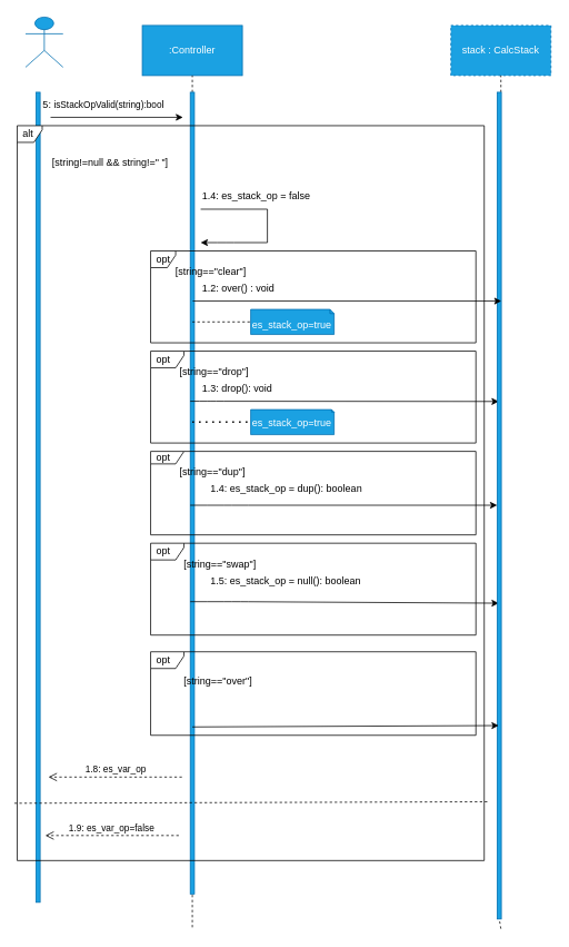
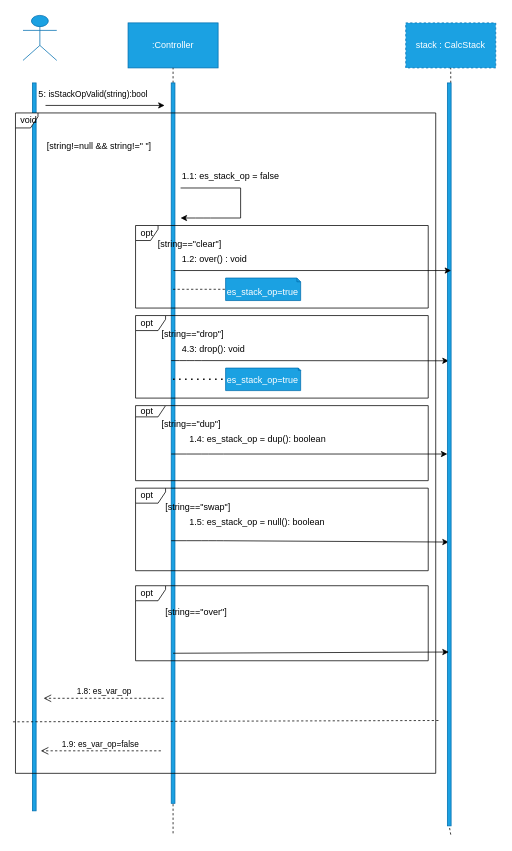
- <mxCell id="10" value="alt" style="shape=umlFrame;whiteSpace=wrap;html=1;width=30;height=20;boundedLbl=1;verticalAlign=middle;align=left;spacingLeft=5;" parent="1" vertex="1"><mxGeometry x="20" y="150" width="560" height="880" as="geometry" /></mxCell>
+ <mxCell id="10" value="void" style="shape=umlFrame;whiteSpace=wrap;html=1;width=30;height=20;boundedLbl=1;verticalAlign=middle;align=left;spacingLeft=5;" parent="1" vertex="1"><mxGeometry x="20" y="150" width="560" height="880" as="geometry" /></mxCell>
- <mxCell id="15" value="1.4: es_stack_op = false" style="text;html=1;strokeColor=none;fillColor=none;align=left;verticalAlign=middle;whiteSpace=wrap;rounded=0;" parent="1" vertex="1"><mxGeometry x="240" y="220" width="150" height="30" as="geometry" /></mxCell>
+ <mxCell id="15" value="1.1: es_stack_op = false" style="text;html=1;strokeColor=none;fillColor=none;align=left;verticalAlign=middle;whiteSpace=wrap;rounded=0;" parent="1" vertex="1"><mxGeometry x="240" y="220" width="150" height="30" as="geometry" /></mxCell>
- <mxCell id="21" value="1.3: drop(): void" style="text;html=1;strokeColor=none;fillColor=none;align=left;verticalAlign=middle;whiteSpace=wrap;rounded=0;" parent="1" vertex="1"><mxGeometry x="240" y="450" width="210" height="30" as="geometry" /></mxCell>
+ <mxCell id="21" value="4.3: drop(): void" style="text;html=1;strokeColor=none;fillColor=none;align=left;verticalAlign=middle;whiteSpace=wrap;rounded=0;" parent="1" vertex="1"><mxGeometry x="240" y="450" width="210" height="30" as="geometry" /></mxCell>
